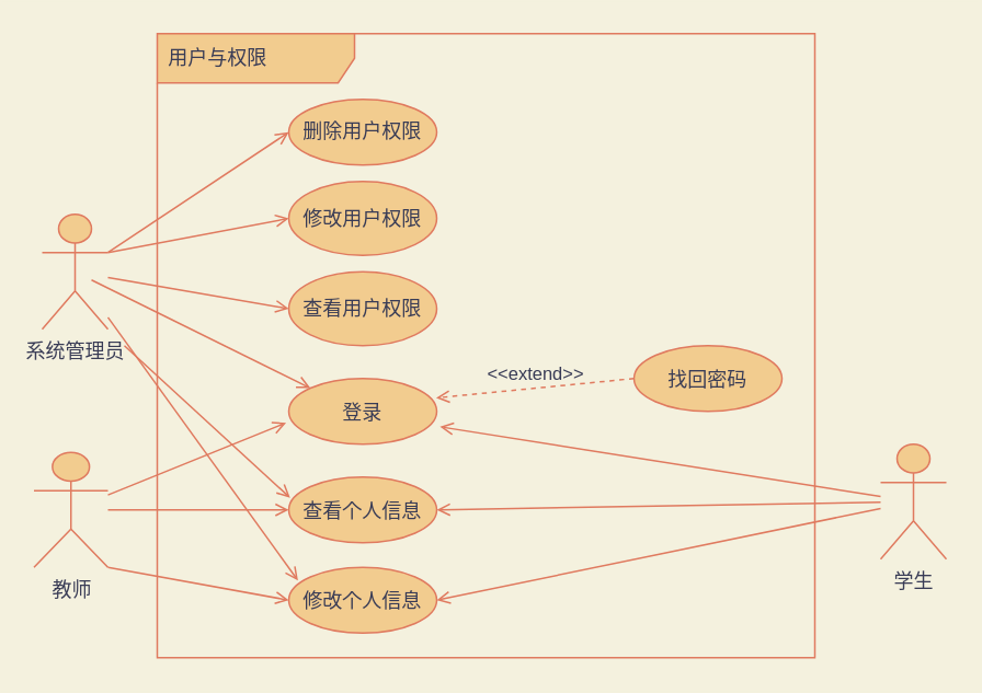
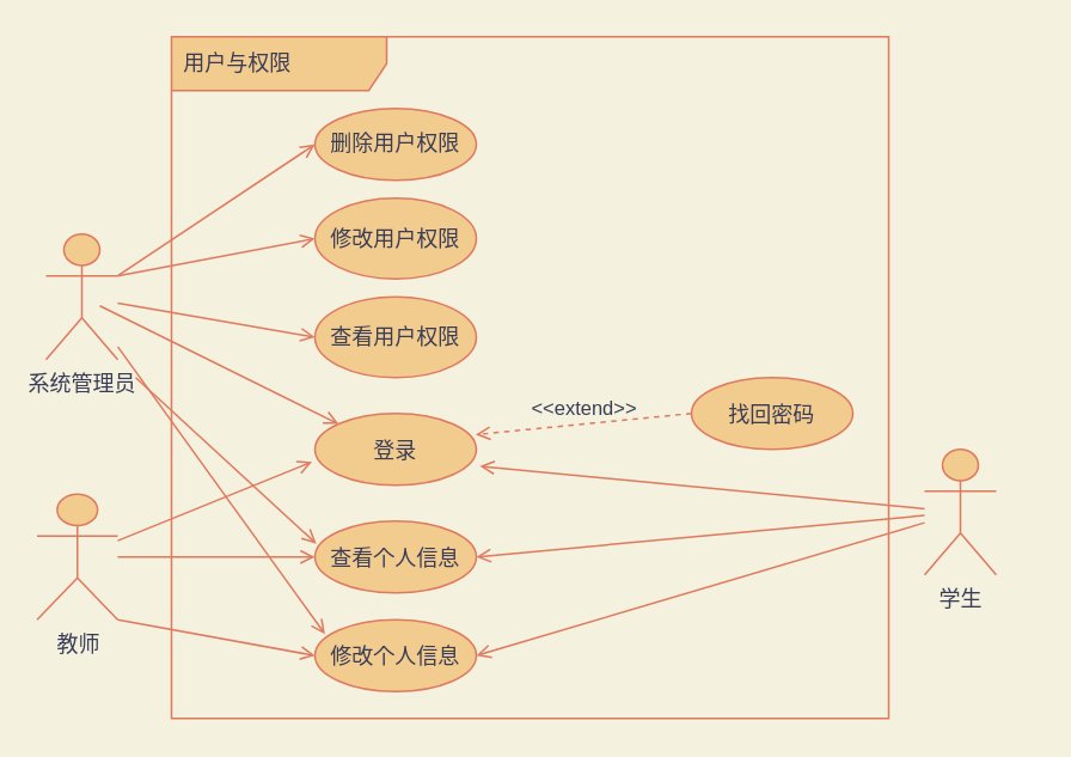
- <mxCell id="13" value="学生" style="shape=umlActor;verticalLabelPosition=bottom;verticalAlign=top;html=1;outlineConnect=0;fillColor=#F2CC8F;strokeColor=#E07A5F;fontColor=#393C56;" parent="1" vertex="1"><mxGeometry x="535" y="270" width="40" height="70" as="geometry" /></mxCell>
+ <mxCell id="13" value="学生" style="shape=umlActor;verticalLabelPosition=bottom;verticalAlign=top;html=1;outlineConnect=0;fillColor=#F2CC8F;strokeColor=#E07A5F;fontColor=#393C56;" parent="1" vertex="1"><mxGeometry x="515" y="250" width="40" height="70" as="geometry" /></mxCell>
